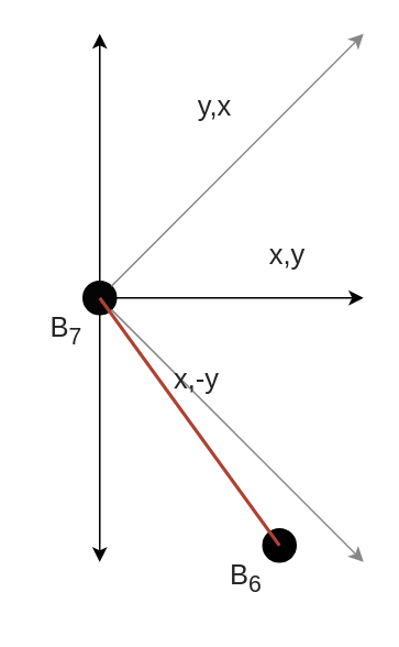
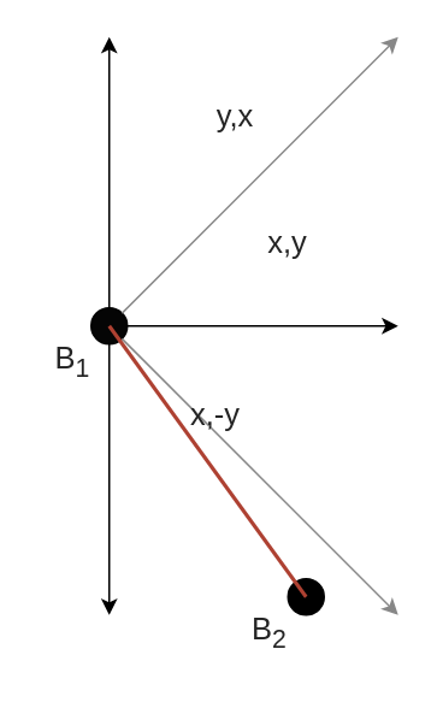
- <mxCell id="12" value="x,y" style="text;html=1;align=center;verticalAlign=middle;whiteSpace=wrap;rounded=0;fillStyle=solid;fontSize=17;fontStyle=0;fontColor=#242424;" vertex="1" parent="1"><mxGeometry x="144" y="140" width="60" height="30" as="geometry" /></mxCell>
+ <mxCell id="12" value="x,y" style="text;html=1;align=center;verticalAlign=middle;whiteSpace=wrap;rounded=0;fillStyle=solid;fontSize=17;fontStyle=0;fontColor=#242424;" vertex="1" parent="1"><mxGeometry x="129" y="120" width="60" height="30" as="geometry" /></mxCell>
- <mxCell id="5" value="&lt;font style=&quot;font-size: 17px;&quot;&gt;B&lt;sub&gt;7&lt;/sub&gt;&lt;/font&gt;" style="text;html=1;align=center;verticalAlign=middle;whiteSpace=wrap;rounded=0;fontStyle=0;fontColor=#242424;" vertex="1" parent="1"><mxGeometry x="20" y="180" width="40" height="40" as="geometry" /></mxCell>
+ <mxCell id="5" value="&lt;font style=&quot;font-size: 17px;&quot;&gt;B&lt;sub&gt;1&lt;/sub&gt;&lt;/font&gt;" style="text;html=1;align=center;verticalAlign=middle;whiteSpace=wrap;rounded=0;fontStyle=0;fontColor=#242424;" vertex="1" parent="1"><mxGeometry x="20" y="180" width="40" height="40" as="geometry" /></mxCell>
- <mxCell id="8" value="&lt;font style=&quot;font-size: 17px;&quot;&gt;&lt;font style=&quot;font-size: 17px;&quot;&gt;B&lt;/font&gt;&lt;font style=&quot;font-size: 17px;&quot;&gt;&lt;sub style=&quot;&quot;&gt;6&lt;/sub&gt;&lt;/font&gt;&lt;/font&gt;" style="text;html=1;align=center;verticalAlign=middle;whiteSpace=wrap;rounded=0;fontStyle=0;fontColor=#242424;" vertex="1" parent="1"><mxGeometry x="129" y="330" width="40" height="40" as="geometry" /></mxCell>
+ <mxCell id="8" value="&lt;font style=&quot;font-size: 17px;&quot;&gt;&lt;font style=&quot;font-size: 17px;&quot;&gt;B&lt;/font&gt;&lt;font style=&quot;font-size: 17px;&quot;&gt;&lt;sub style=&quot;&quot;&gt;2&lt;/sub&gt;&lt;/font&gt;&lt;/font&gt;" style="text;html=1;align=center;verticalAlign=middle;whiteSpace=wrap;rounded=0;fontStyle=0;fontColor=#242424;" vertex="1" parent="1"><mxGeometry x="129" y="330" width="40" height="40" as="geometry" /></mxCell>
